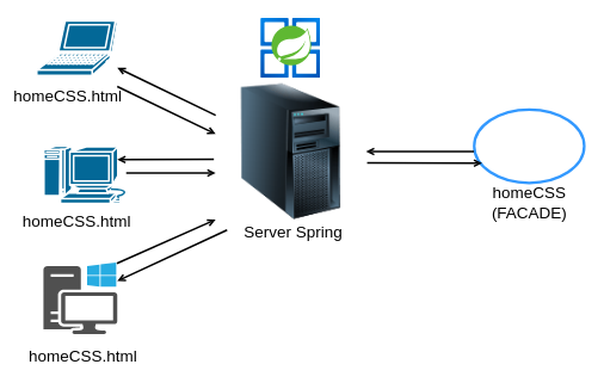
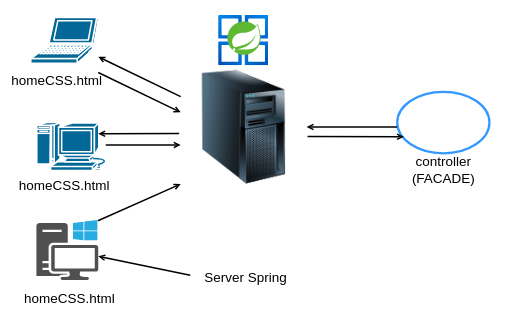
- <mxCell id="20" value="&lt;font style=&quot;font-size: 18px;&quot;&gt;homeCSS (FACADE)&lt;/font&gt;" style="text;html=1;align=center;verticalAlign=middle;whiteSpace=wrap;rounded=0;" vertex="1" parent="1"><mxGeometry x="560.5" y="212" width="60" height="30" as="geometry" /></mxCell>
+ <mxCell id="20" value="&lt;font style=&quot;font-size: 18px;&quot;&gt;controller (FACADE)&lt;/font&gt;" style="text;html=1;align=center;verticalAlign=middle;whiteSpace=wrap;rounded=0;" vertex="1" parent="1"><mxGeometry x="560.5" y="212" width="60" height="30" as="geometry" /></mxCell>
- <mxCell id="7" value="&lt;font style=&quot;font-size: 18px;&quot;&gt;Server&amp;nbsp;&lt;/font&gt;&lt;span style=&quot;font-size: 18px;&quot;&gt;Spring&lt;/span&gt;" style="text;html=1;align=center;verticalAlign=middle;whiteSpace=wrap;rounded=0;" vertex="1" parent="1"><mxGeometry x="257" y="245" width="140" height="30" as="geometry" /></mxCell>
+ <mxCell id="7" value="&lt;font style=&quot;font-size: 18px;&quot;&gt;Server&amp;nbsp;&lt;/font&gt;&lt;span style=&quot;font-size: 18px;&quot;&gt;Spring&lt;/span&gt;" style="text;html=1;align=center;verticalAlign=middle;whiteSpace=wrap;rounded=0;" vertex="1" parent="1"><mxGeometry x="257" y="355" width="140" height="30" as="geometry" /></mxCell>
